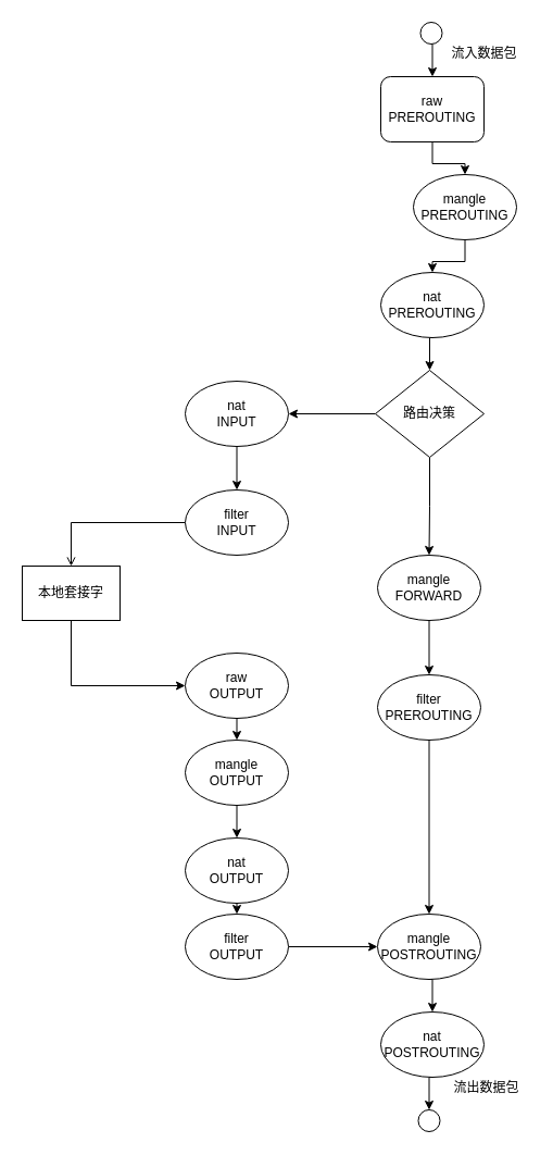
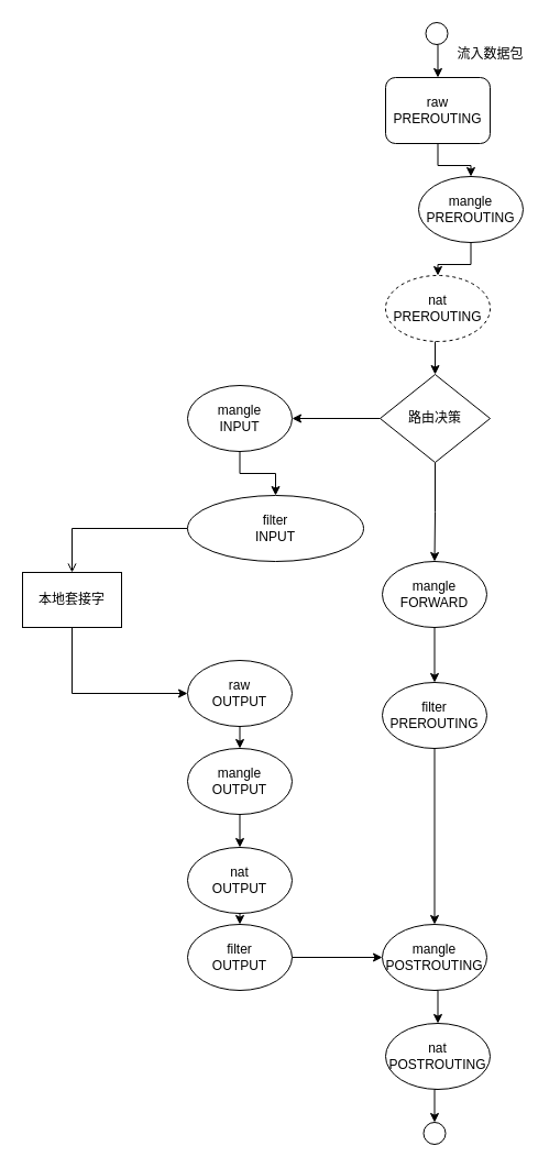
- <mxCell id="10" value="nat&lt;br&gt;PREROUTING" style="ellipse;whiteSpace=wrap;html=1;" vertex="1" parent="1"><mxGeometry x="350" y="250" width="95" height="60" as="geometry" /></mxCell>
+ <mxCell id="10" value="nat&lt;br&gt;PREROUTING" style="ellipse;whiteSpace=wrap;html=1;dashed=1;" vertex="1" parent="1"><mxGeometry x="350" y="250" width="95" height="60" as="geometry" /></mxCell>
- <mxCell id="20" value="nat&lt;br&gt;INPUT" style="ellipse;whiteSpace=wrap;html=1;" vertex="1" parent="1"><mxGeometry x="170" y="350" width="95" height="60" as="geometry" /></mxCell>
+ <mxCell id="20" value="mangle&lt;br&gt;INPUT" style="ellipse;whiteSpace=wrap;html=1;" vertex="1" parent="1"><mxGeometry x="170" y="350" width="95" height="60" as="geometry" /></mxCell>
- <mxCell id="22" value="filter&lt;br&gt;INPUT" style="ellipse;whiteSpace=wrap;html=1;" vertex="1" parent="1"><mxGeometry x="170" y="450" width="95" height="60" as="geometry" /></mxCell>
+ <mxCell id="22" value="filter&lt;br&gt;INPUT" style="ellipse;whiteSpace=wrap;html=1;" vertex="1" parent="1"><mxGeometry x="170" y="450" width="160" height="60" as="geometry" /></mxCell>
- <mxCell id="37" value="流出数据包" style="text;html=1;align=center;verticalAlign=middle;resizable=0;points=[];autosize=1;" vertex="1" parent="1"><mxGeometry x="406.5" y="990" width="80" height="20" as="geometry" /></mxCell>
